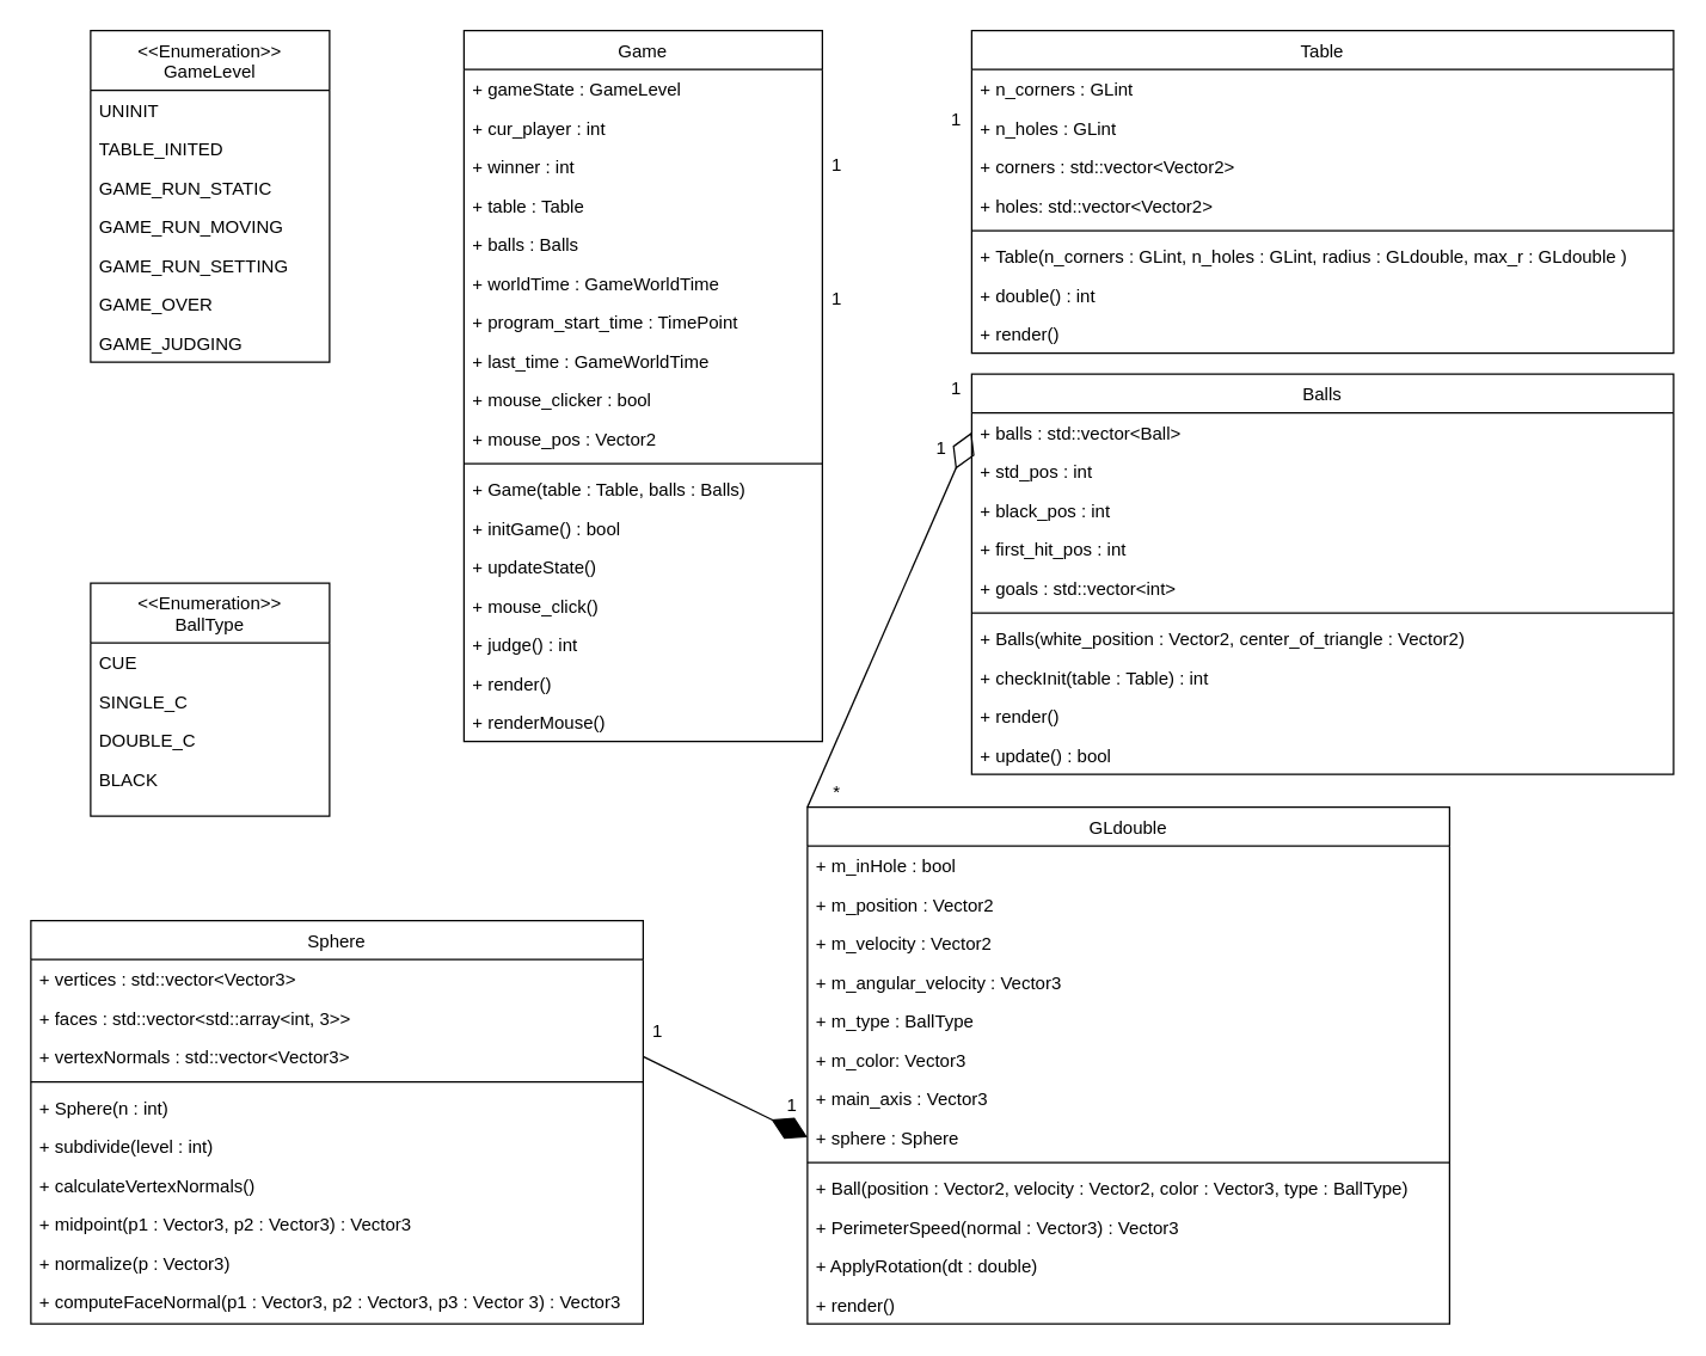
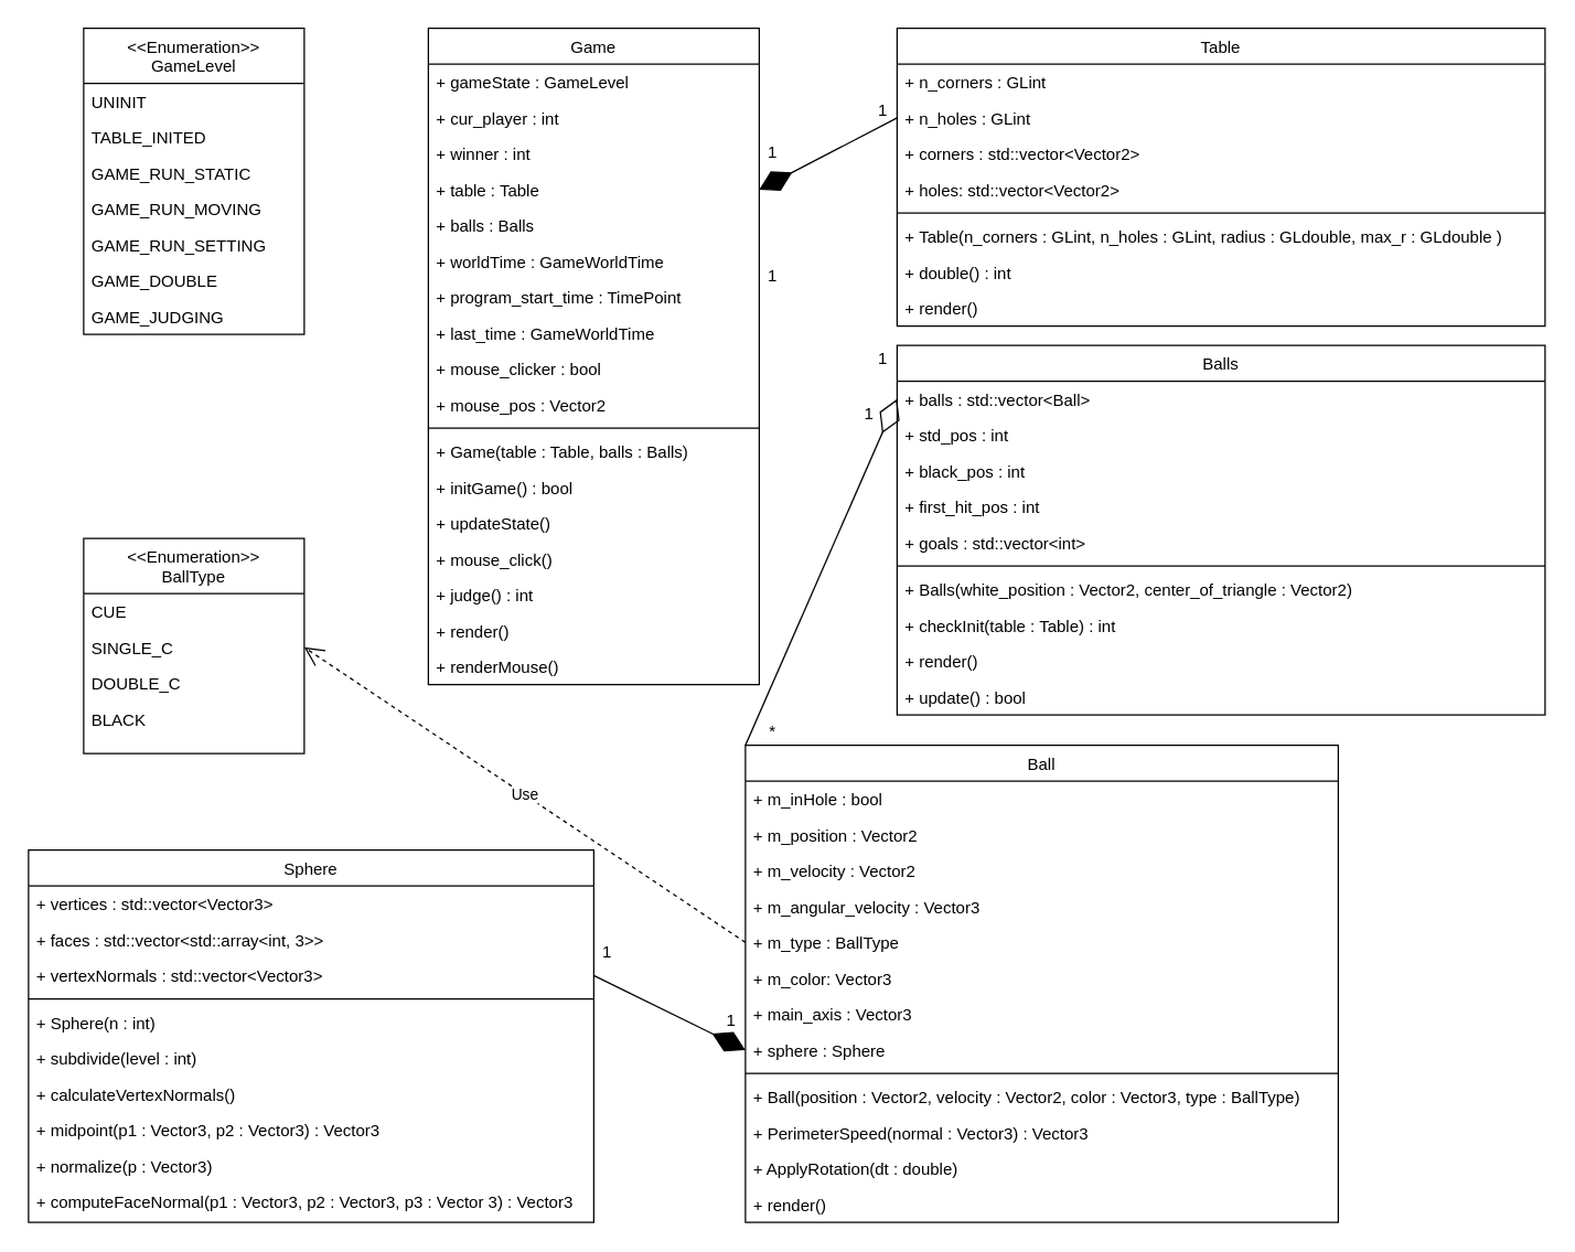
+ <mxCell id="30" value="" style="endArrow=diamondThin;endFill=1;endSize=24;html=1;rounded=0;entryX=1;entryY=0.5;entryDx=0;entryDy=0;exitX=0;exitY=0.5;exitDx=0;exitDy=0;" edge="1" parent="1" source="23" target="6"><mxGeometry width="160" relative="1" as="geometry"><mxPoint x="480" y="290" as="sourcePoint" /><mxPoint x="640" y="290" as="targetPoint" /></mxGeometry></mxCell>
- <mxCell id="86" value="GAME_OVER" style="text;align=left;verticalAlign=top;spacingLeft=4;spacingRight=4;overflow=hidden;rotatable=0;points=[[0,0.5],[1,0.5]];portConstraint=eastwest;rounded=0;shadow=0;html=0;" vertex="1" parent="80"><mxGeometry y="170" width="160" height="26" as="geometry" /></mxCell>
+ <mxCell id="86" value="GAME_DOUBLE" style="text;align=left;verticalAlign=top;spacingLeft=4;spacingRight=4;overflow=hidden;rotatable=0;points=[[0,0.5],[1,0.5]];portConstraint=eastwest;rounded=0;shadow=0;html=0;" vertex="1" parent="80"><mxGeometry y="170" width="160" height="26" as="geometry" /></mxCell>
- <mxCell id="46" value="GLdouble" style="swimlane;fontStyle=0;align=center;verticalAlign=top;childLayout=stackLayout;horizontal=1;startSize=26;horizontalStack=0;resizeParent=1;resizeLast=0;collapsible=1;marginBottom=0;rounded=0;shadow=0;strokeWidth=1;" vertex="1" parent="1"><mxGeometry x="540" y="540" width="430" height="346" as="geometry"><mxRectangle x="550" y="140" width="160" height="26" as="alternateBounds" /></mxGeometry></mxCell>
+ <mxCell id="46" value="Ball" style="swimlane;fontStyle=0;align=center;verticalAlign=top;childLayout=stackLayout;horizontal=1;startSize=26;horizontalStack=0;resizeParent=1;resizeLast=0;collapsible=1;marginBottom=0;rounded=0;shadow=0;strokeWidth=1;" vertex="1" parent="1"><mxGeometry x="540" y="540" width="430" height="346" as="geometry"><mxRectangle x="550" y="140" width="160" height="26" as="alternateBounds" /></mxGeometry></mxCell>
+ <mxCell id="65" value="Use" style="endArrow=open;endSize=12;dashed=1;html=1;rounded=0;exitX=0;exitY=0.5;exitDx=0;exitDy=0;entryX=1;entryY=0.5;entryDx=0;entryDy=0;" edge="1" parent="1" source="51" target="62"><mxGeometry width="160" relative="1" as="geometry"><mxPoint x="1060" y="450" as="sourcePoint" /><mxPoint x="1220" y="450" as="targetPoint" /></mxGeometry></mxCell>
